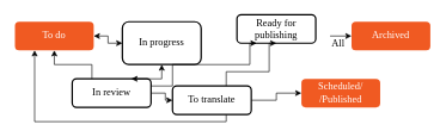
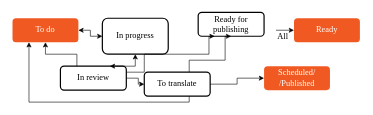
- <mxCell id="17" value="Archived" style="rounded=1;whiteSpace=wrap;html=1;fillColor=#F05A22;strokeColor=none;fontStyle=0;strokeWidth=2;fontFamily=GT Walsheim;fontSize=14;fontColor=#FFFFFF;" parent="16" vertex="1"><mxGeometry x="30" width="110" height="40" as="geometry" /></mxCell>
+ <mxCell id="17" value="Ready" style="rounded=1;whiteSpace=wrap;html=1;fillColor=#F05A22;strokeColor=none;fontStyle=0;strokeWidth=2;fontFamily=GT Walsheim;fontSize=14;fontColor=#FFFFFF;" parent="16" vertex="1"><mxGeometry x="30" width="110" height="40" as="geometry" /></mxCell>
- <mxCell id="15" value="Scheduled/&lt;br style=&quot;font-size: 14px;&quot;&gt;/Published" style="rounded=1;whiteSpace=wrap;html=1;fillColor=#F05A22;strokeColor=none;fontStyle=0;strokeWidth=2;fontFamily=GT Walsheim;fontSize=14;fontColor=#FFFFFF;" parent="1" vertex="1"><mxGeometry x="420" y="110" width="110" height="40" as="geometry" /></mxCell>
+ <mxCell id="15" value="Scheduled/&lt;br style=&quot;font-size: 14px;&quot;&gt;/Published" style="rounded=1;whiteSpace=wrap;html=1;fillColor=#F05A22;strokeColor=none;fontStyle=0;strokeWidth=2;fontFamily=GT Walsheim;fontSize=14;fontColor=#FFFFFF;" parent="1" vertex="1"><mxGeometry x="440" y="110" width="110" height="40" as="geometry" /></mxCell>
